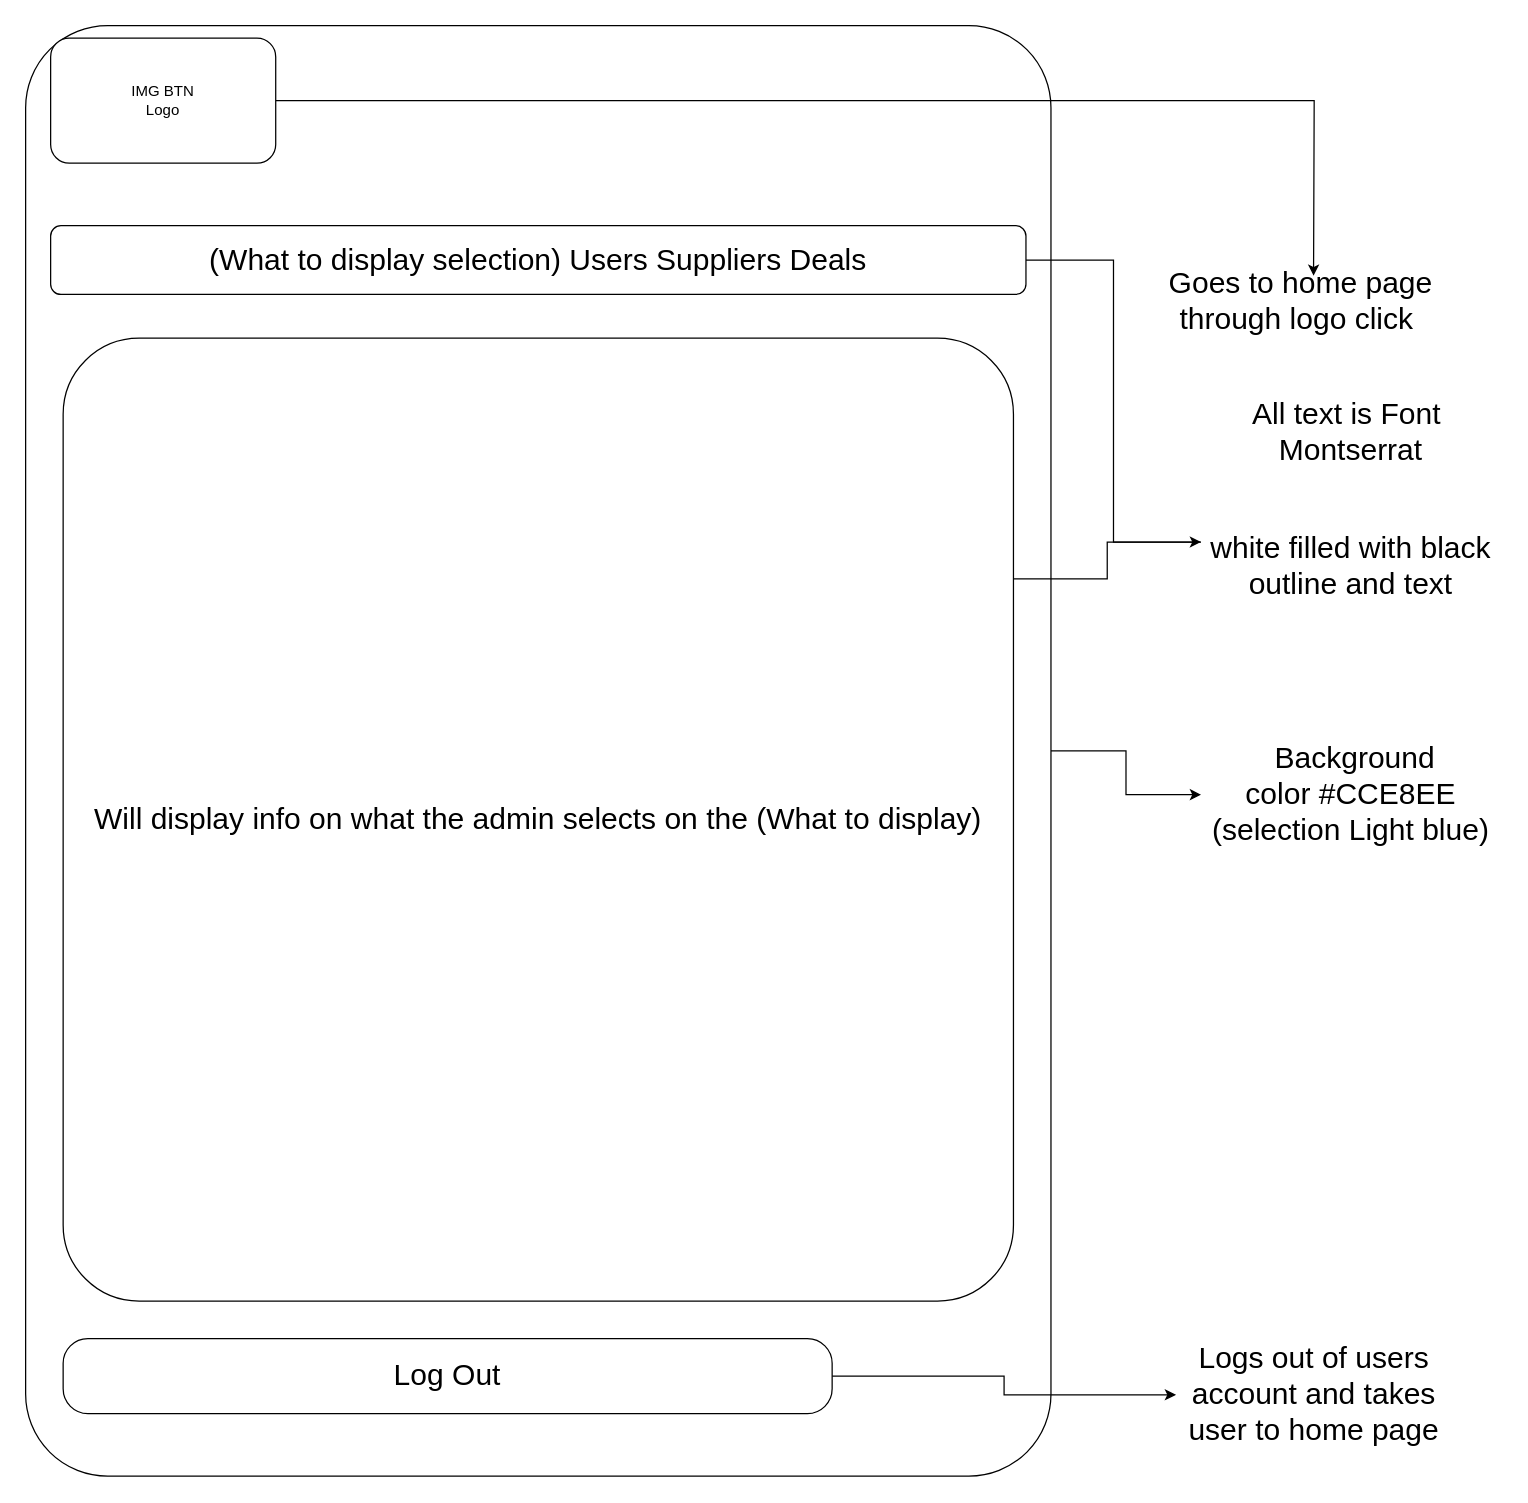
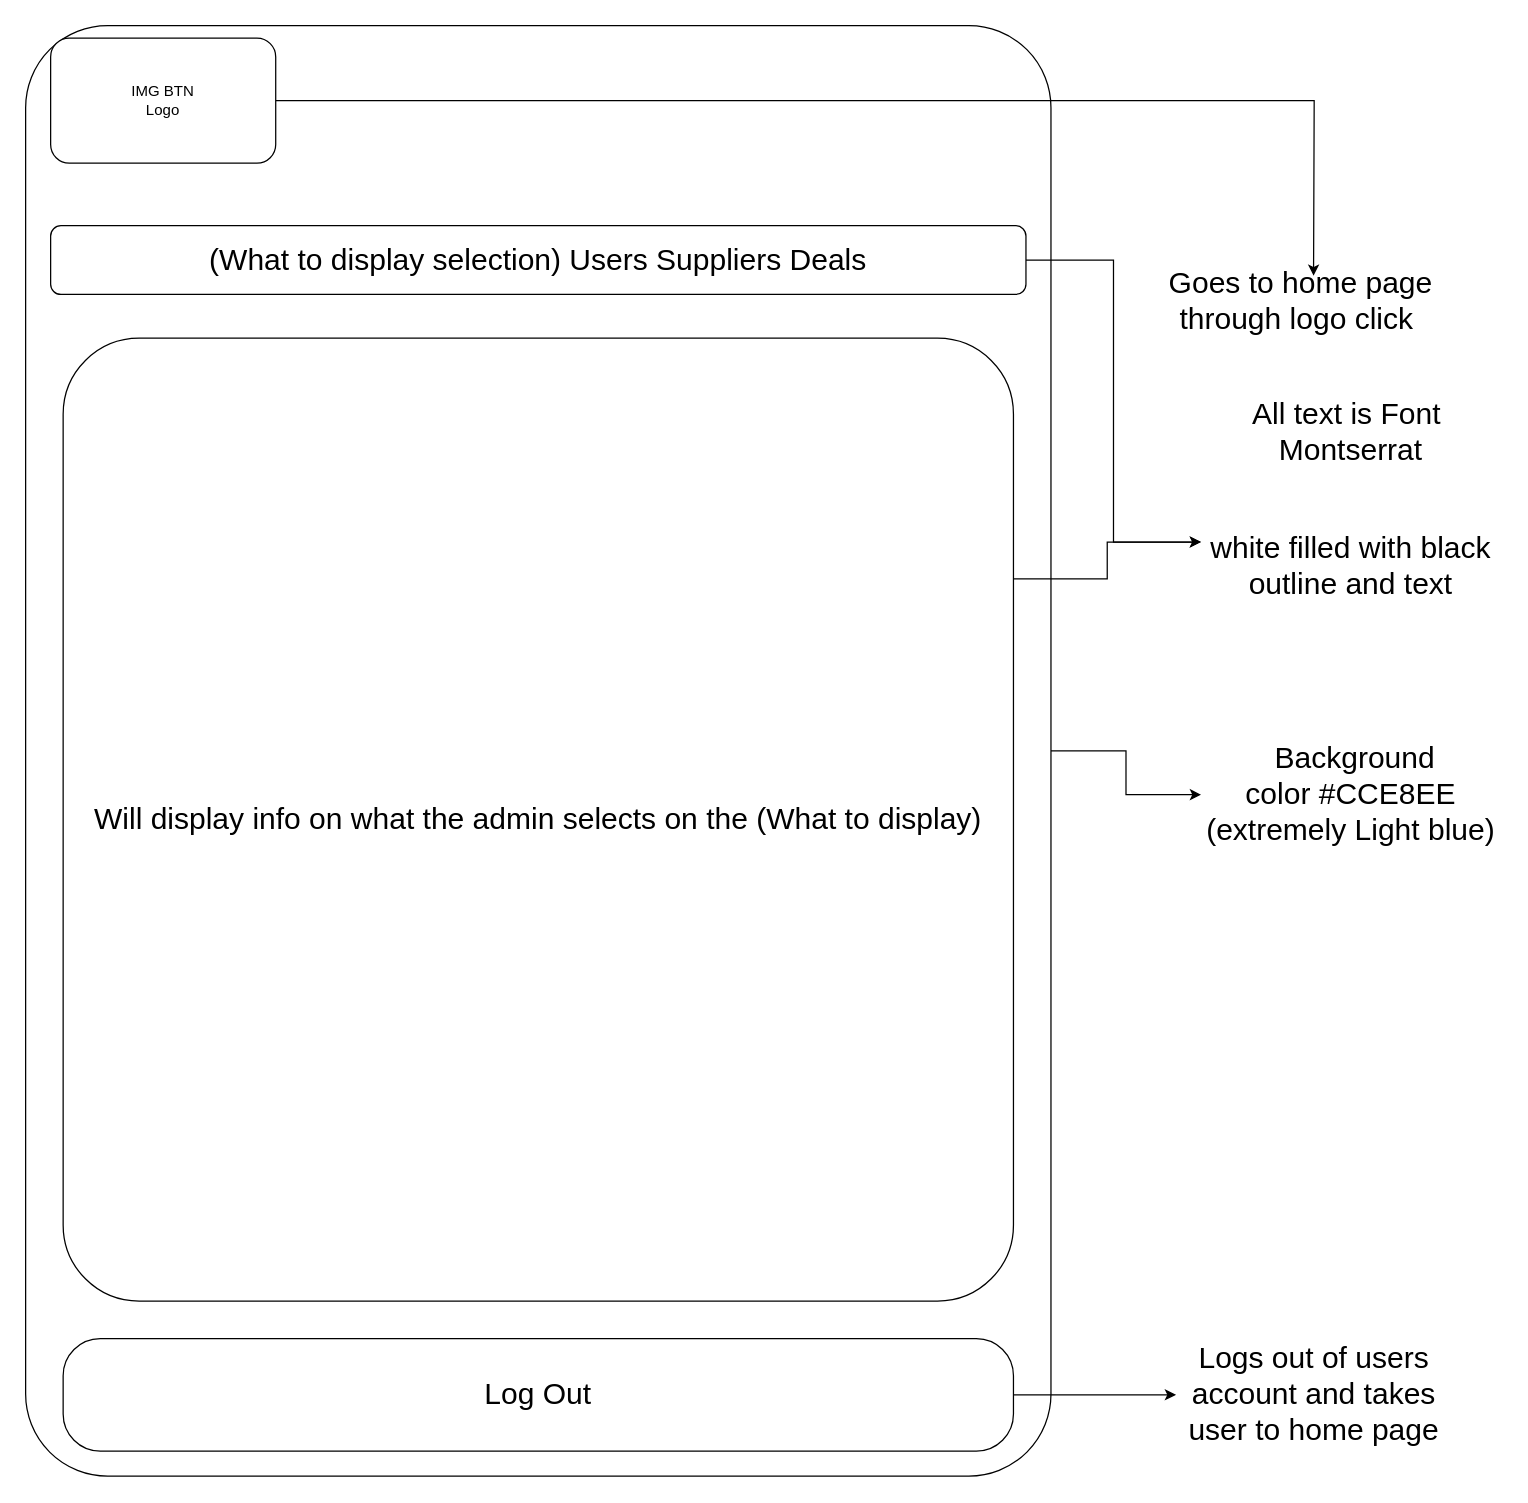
- <mxCell id="11" style="edgeStyle=orthogonalEdgeStyle;rounded=0;orthogonalLoop=1;jettySize=auto;html=1;exitX=1;exitY=0.5;exitDx=0;exitDy=0;entryX=0;entryY=0.25;entryDx=0;entryDy=0;endArrow=none;" edge="1" parent="1" source="12" target="10"><mxGeometry relative="1" as="geometry" /></mxCell>
+ <mxCell id="11" style="edgeStyle=orthogonalEdgeStyle;rounded=0;orthogonalLoop=1;jettySize=auto;html=1;exitX=1;exitY=0.5;exitDx=0;exitDy=0;entryX=0;entryY=0.25;entryDx=0;entryDy=0;" edge="1" parent="1" source="12" target="10"><mxGeometry relative="1" as="geometry" /></mxCell>
- <mxCell id="8" value="&lt;font style=&quot;font-size: 24px;&quot;&gt;&amp;nbsp;Background color&amp;nbsp;#CCE8EE (selection Light blue)&lt;/font&gt;" style="text;strokeColor=none;align=center;fillColor=none;html=1;verticalAlign=middle;whiteSpace=wrap;rounded=0;" vertex="1" parent="1"><mxGeometry x="960" y="595" width="240" height="80" as="geometry" /></mxCell>
+ <mxCell id="8" value="&lt;font style=&quot;font-size: 24px;&quot;&gt;&amp;nbsp;Background color&amp;nbsp;#CCE8EE (extremely Light blue)&lt;/font&gt;" style="text;strokeColor=none;align=center;fillColor=none;html=1;verticalAlign=middle;whiteSpace=wrap;rounded=0;" vertex="1" parent="1"><mxGeometry x="960" y="595" width="240" height="80" as="geometry" /></mxCell>
- <mxCell id="4" value="&lt;font style=&quot;font-size: 24px;&quot;&gt;Log Out&lt;/font&gt;" style="rounded=1;whiteSpace=wrap;html=1;arcSize=33;" vertex="1" parent="1"><mxGeometry x="50" y="1070" width="615" height="60" as="geometry" /></mxCell>
+ <mxCell id="4" value="&lt;font style=&quot;font-size: 24px;&quot;&gt;Log Out&lt;/font&gt;" style="rounded=1;whiteSpace=wrap;html=1;arcSize=33;" vertex="1" parent="1"><mxGeometry x="50" y="1070" width="760" height="90" as="geometry" /></mxCell>
